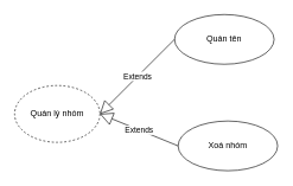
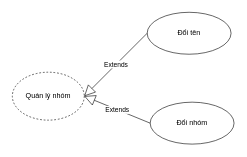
- <mxCell id="3" value="Quán tên" style="ellipse;whiteSpace=wrap;html=1;" vertex="1" parent="1"><mxGeometry x="245" y="20" width="140" height="70" as="geometry" /></mxCell>
+ <mxCell id="3" value="Đổi tên" style="ellipse;whiteSpace=wrap;html=1;" vertex="1" parent="1"><mxGeometry x="245" y="20" width="140" height="70" as="geometry" /></mxCell>
- <mxCell id="4" value="Xoá nhóm" style="ellipse;whiteSpace=wrap;html=1;" vertex="1" parent="1"><mxGeometry x="250" y="170" width="140" height="70" as="geometry" /></mxCell>
+ <mxCell id="4" value="Đổi nhóm" style="ellipse;whiteSpace=wrap;html=1;" vertex="1" parent="1"><mxGeometry x="250" y="170" width="140" height="70" as="geometry" /></mxCell>
